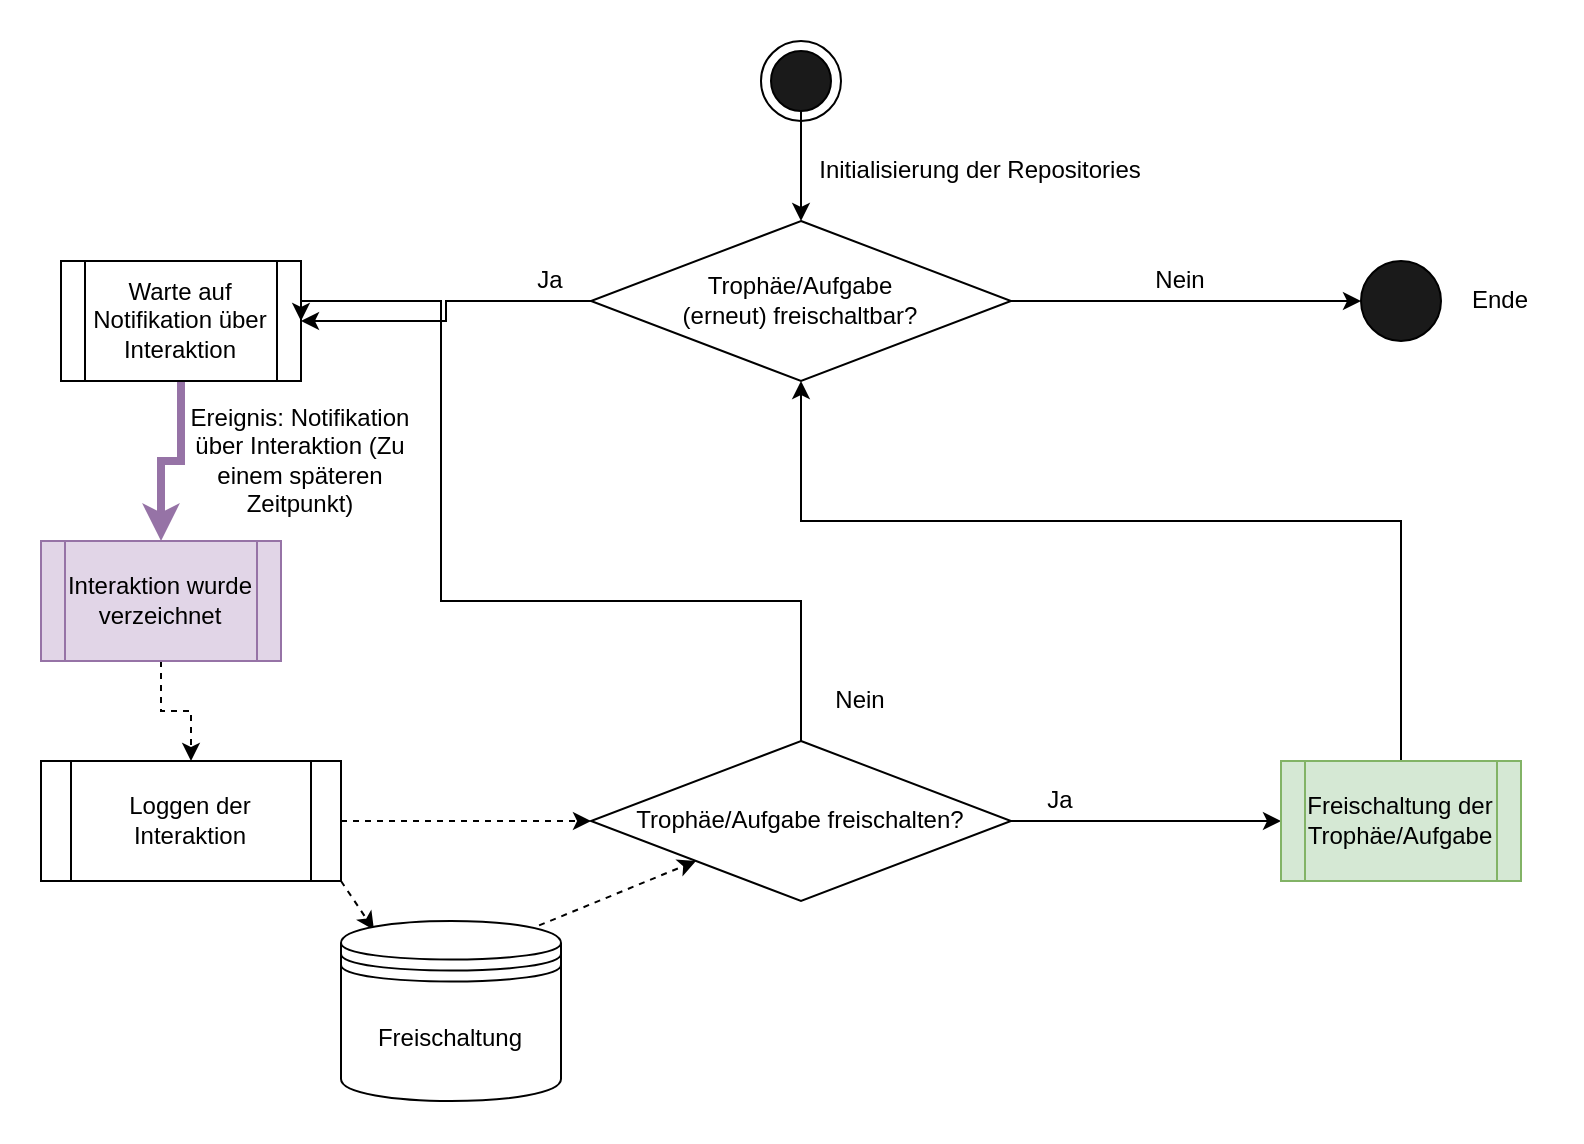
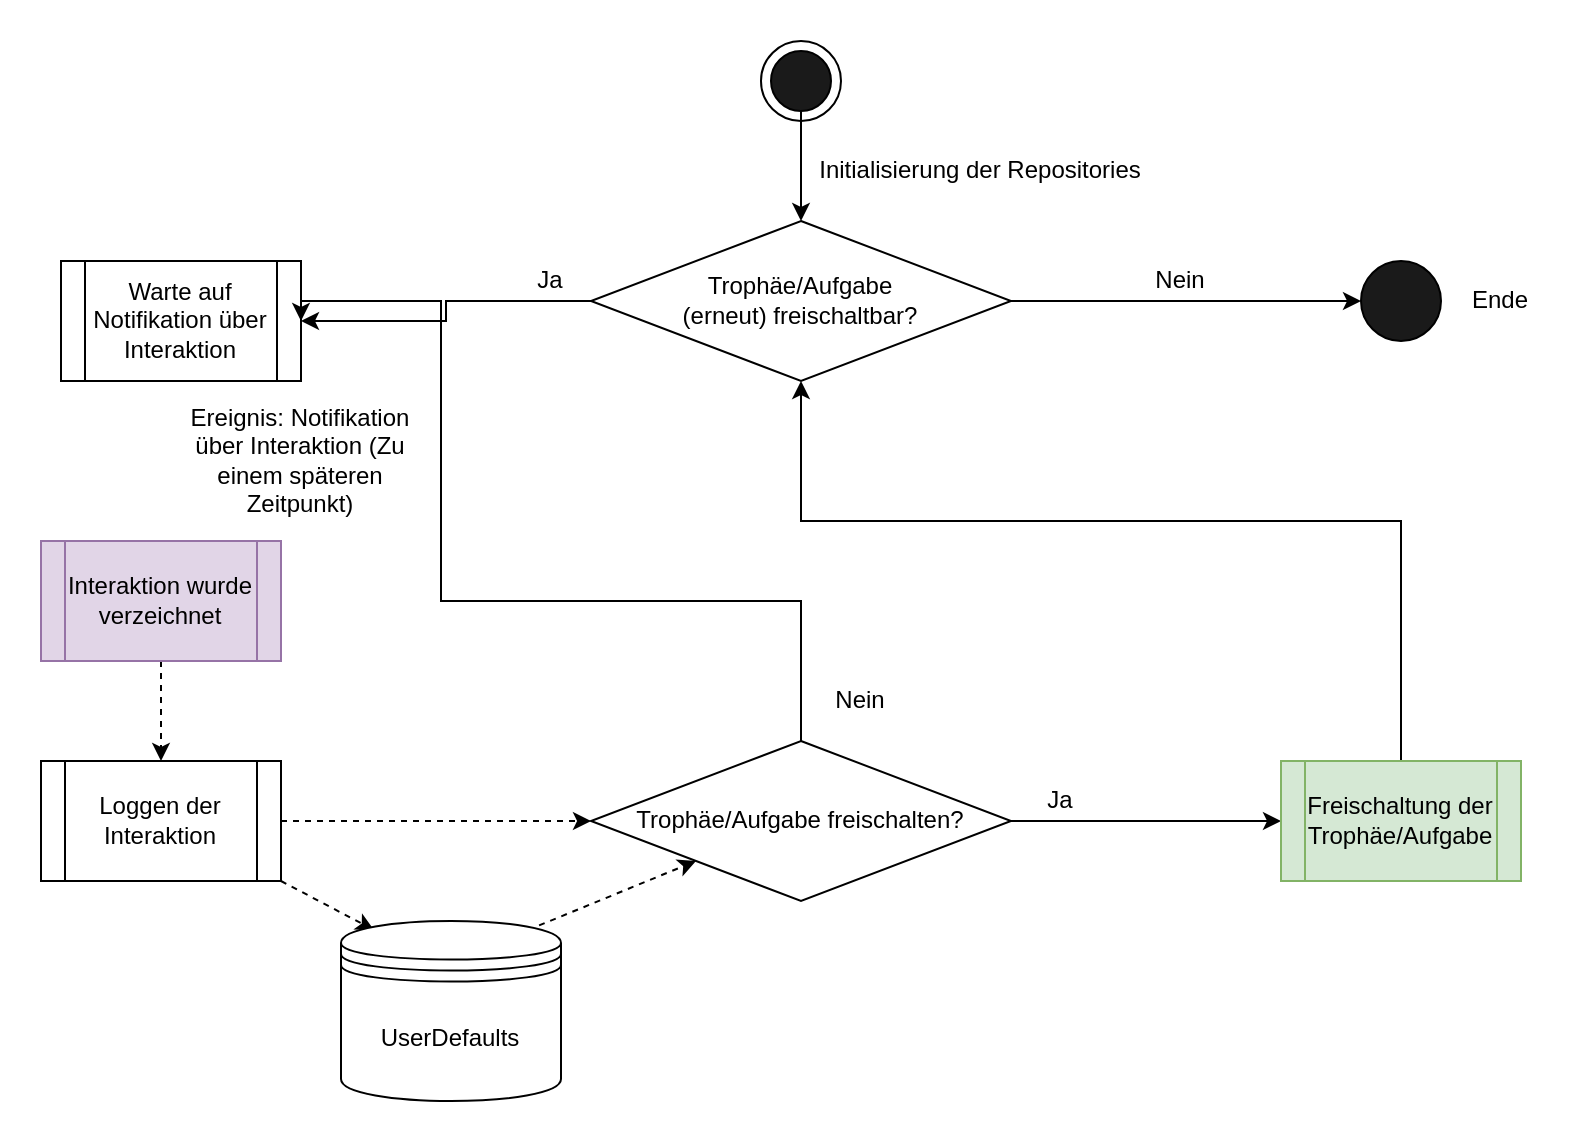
- <mxCell id="12" style="edgeStyle=orthogonalEdgeStyle;rounded=0;orthogonalLoop=1;jettySize=auto;html=1;entryX=0.5;entryY=0;entryDx=0;entryDy=0;strokeWidth=4;fillColor=#e1d5e7;strokeColor=#9673a6;" edge="1" parent="1" source="13" target="15"><mxGeometry relative="1" as="geometry" /></mxCell>
- <mxCell id="27" value="Loggen der Interaktion" style="shape=process;whiteSpace=wrap;html=1;backgroundOutline=1;" vertex="1" parent="1"><mxGeometry x="20" y="380" width="150" height="60" as="geometry" /></mxCell>
+ <mxCell id="27" value="Loggen der Interaktion" style="shape=process;whiteSpace=wrap;html=1;backgroundOutline=1;" vertex="1" parent="1"><mxGeometry x="20" y="380" width="120" height="60" as="geometry" /></mxCell>
- <mxCell id="29" value="Freischaltung" style="shape=datastore;whiteSpace=wrap;html=1;" vertex="1" parent="1"><mxGeometry x="170" y="460" width="110" height="90" as="geometry" /></mxCell>
+ <mxCell id="29" value="UserDefaults" style="shape=datastore;whiteSpace=wrap;html=1;" vertex="1" parent="1"><mxGeometry x="170" y="460" width="110" height="90" as="geometry" /></mxCell>
